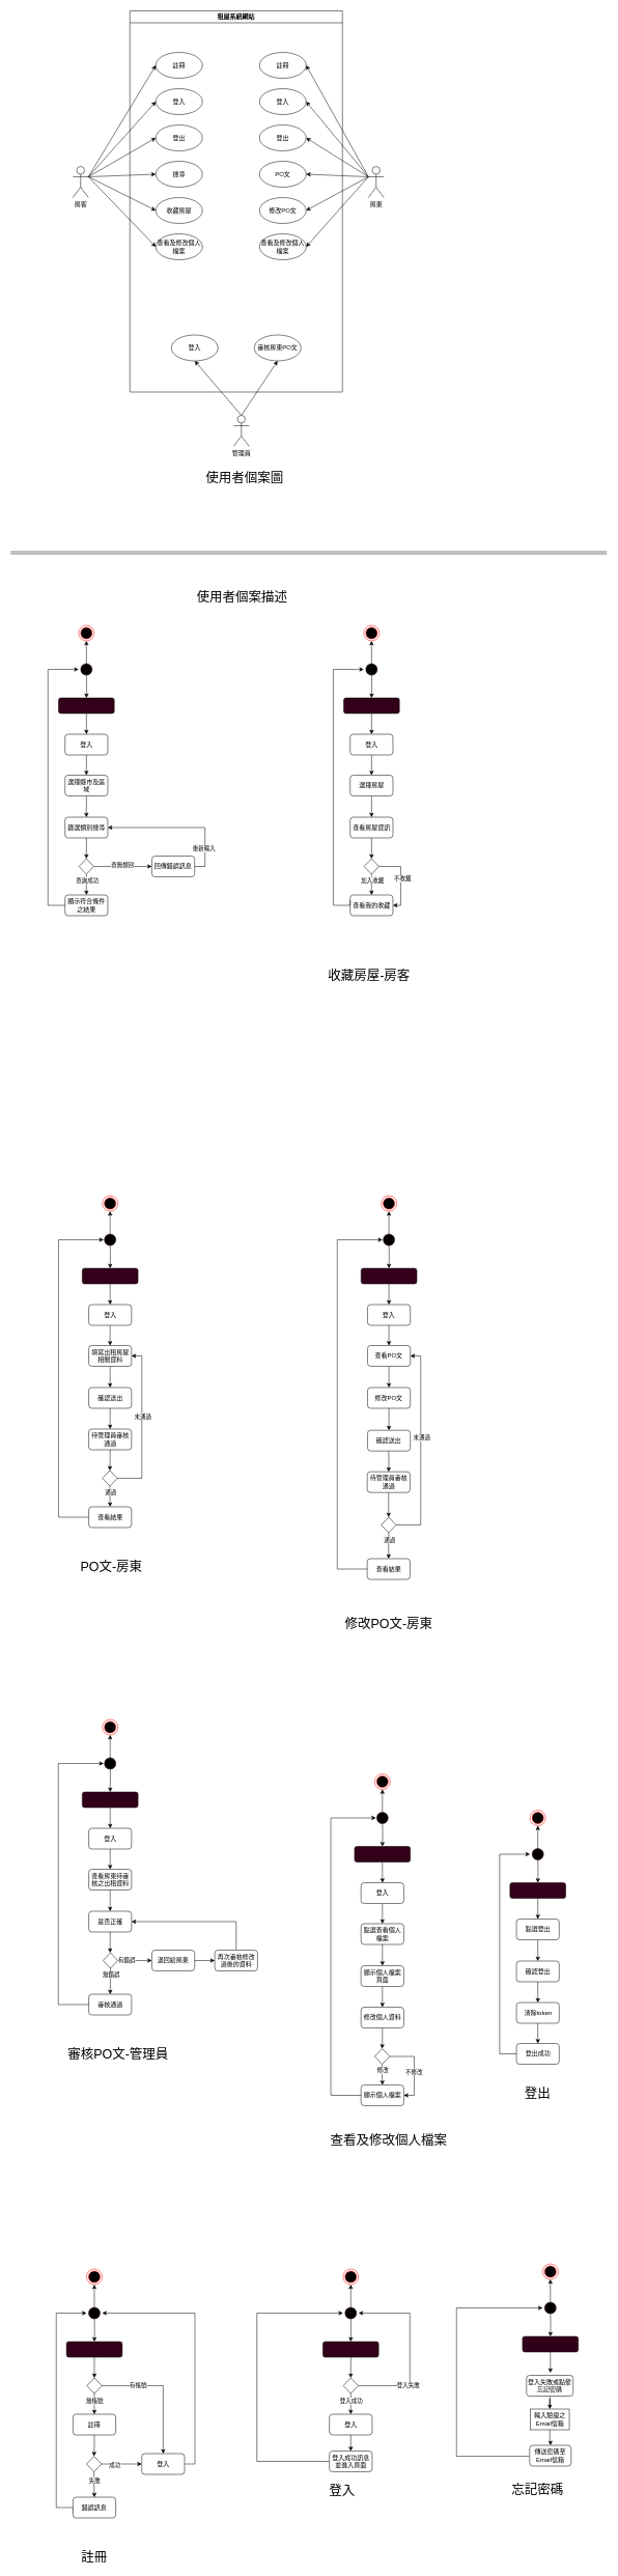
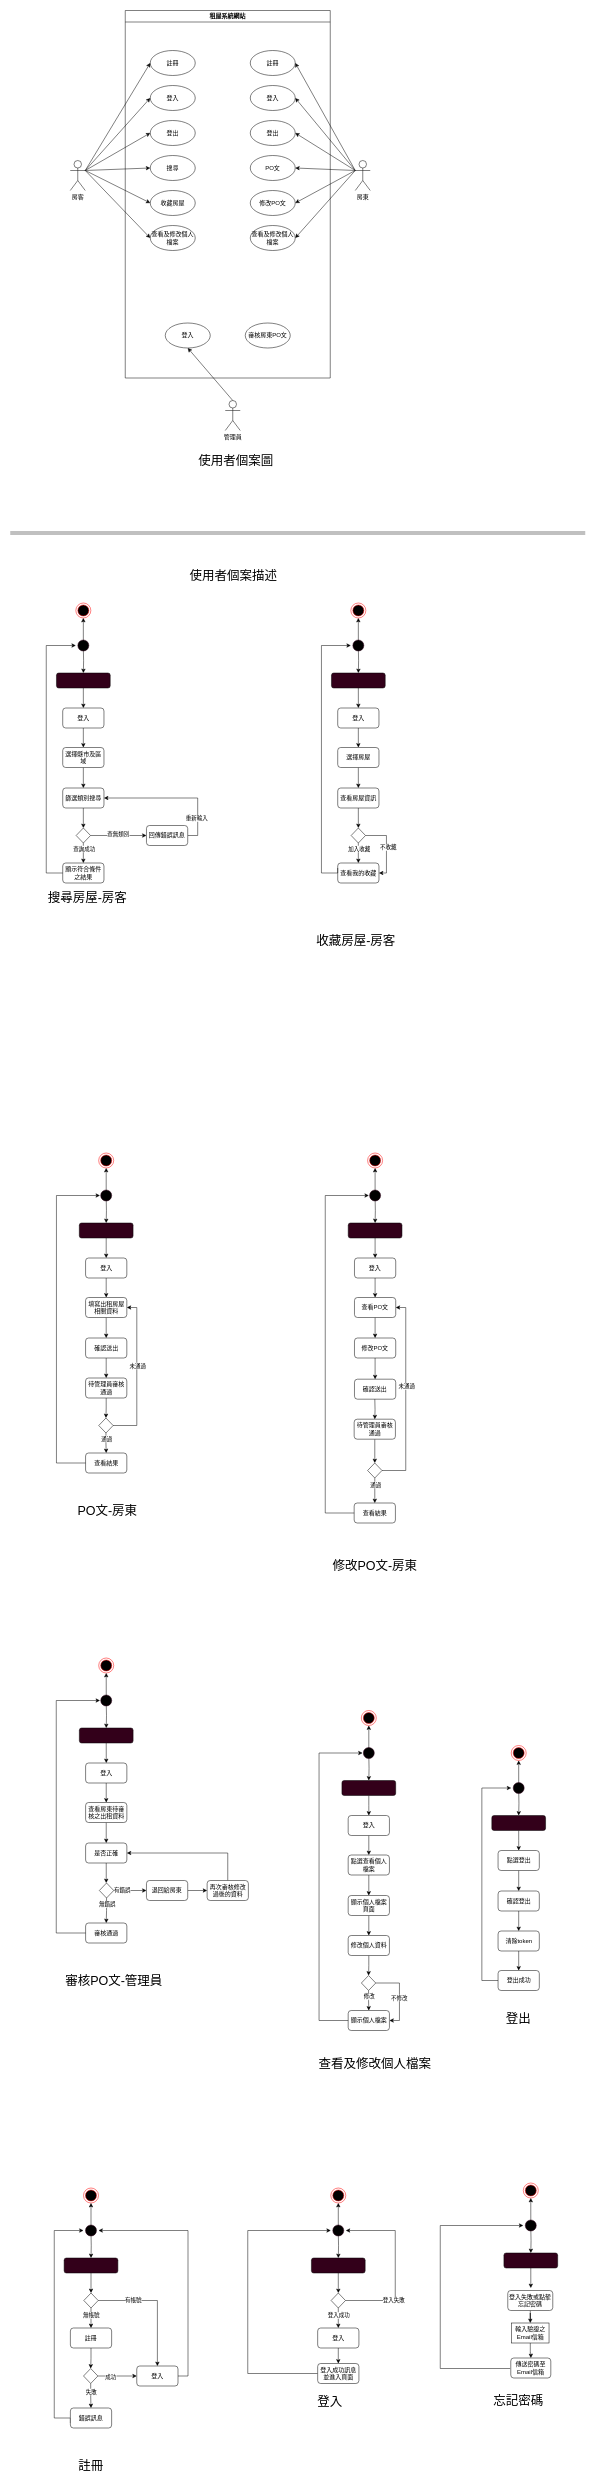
- <mxCell id="33" value="" style="endArrow=classic;html=1;rounded=0;entryX=0.5;entryY=1;entryDx=0;entryDy=0;exitX=0.5;exitY=0;exitDx=0;exitDy=0;exitPerimeter=0;" parent="2" source="31" target="30" edge="1"><mxGeometry width="50" height="50" relative="1" as="geometry"><mxPoint x="225" y="790" as="sourcePoint" /><mxPoint x="135" y="685" as="targetPoint" /></mxGeometry></mxCell>
+ <mxCell id="157" value="&lt;span style=&quot;font-size: 25px;&quot;&gt;搜尋房屋-房客&lt;/span&gt;" style="text;html=1;align=center;verticalAlign=middle;whiteSpace=wrap;rounded=0;" parent="1" vertex="1"><mxGeometry x="82.63" y="1779" width="183" height="30" as="geometry" /></mxCell>
